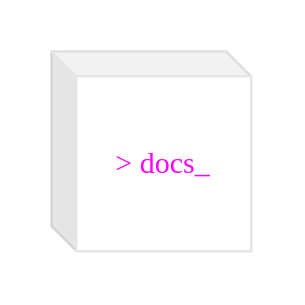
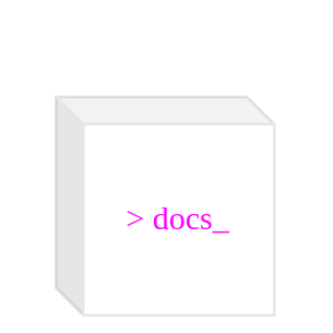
- <mxCell id="2" value="&amp;gt; docs_" style="shape=cube;whiteSpace=wrap;html=1;boundedLbl=1;backgroundOutline=1;darkOpacity=0.05;darkOpacity2=0.1;size=10;fillColor=none;strokeColor=#E6E6E6;fontFamily=Tahoma;fontColor=#FF00FF;fontStyle=0" vertex="1" parent="1"><mxGeometry x="20" y="20" width="80" height="80" as="geometry" /></mxCell>
+ <mxCell id="2" value="&amp;gt; docs_" style="shape=cube;whiteSpace=wrap;html=1;boundedLbl=1;backgroundOutline=1;darkOpacity=0.05;darkOpacity2=0.1;size=10;fillColor=none;strokeColor=#E6E6E6;fontFamily=Tahoma;fontColor=#FF00FF;fontStyle=0" vertex="1" parent="1"><mxGeometry x="20" y="35" width="80" height="80" as="geometry" /></mxCell>
